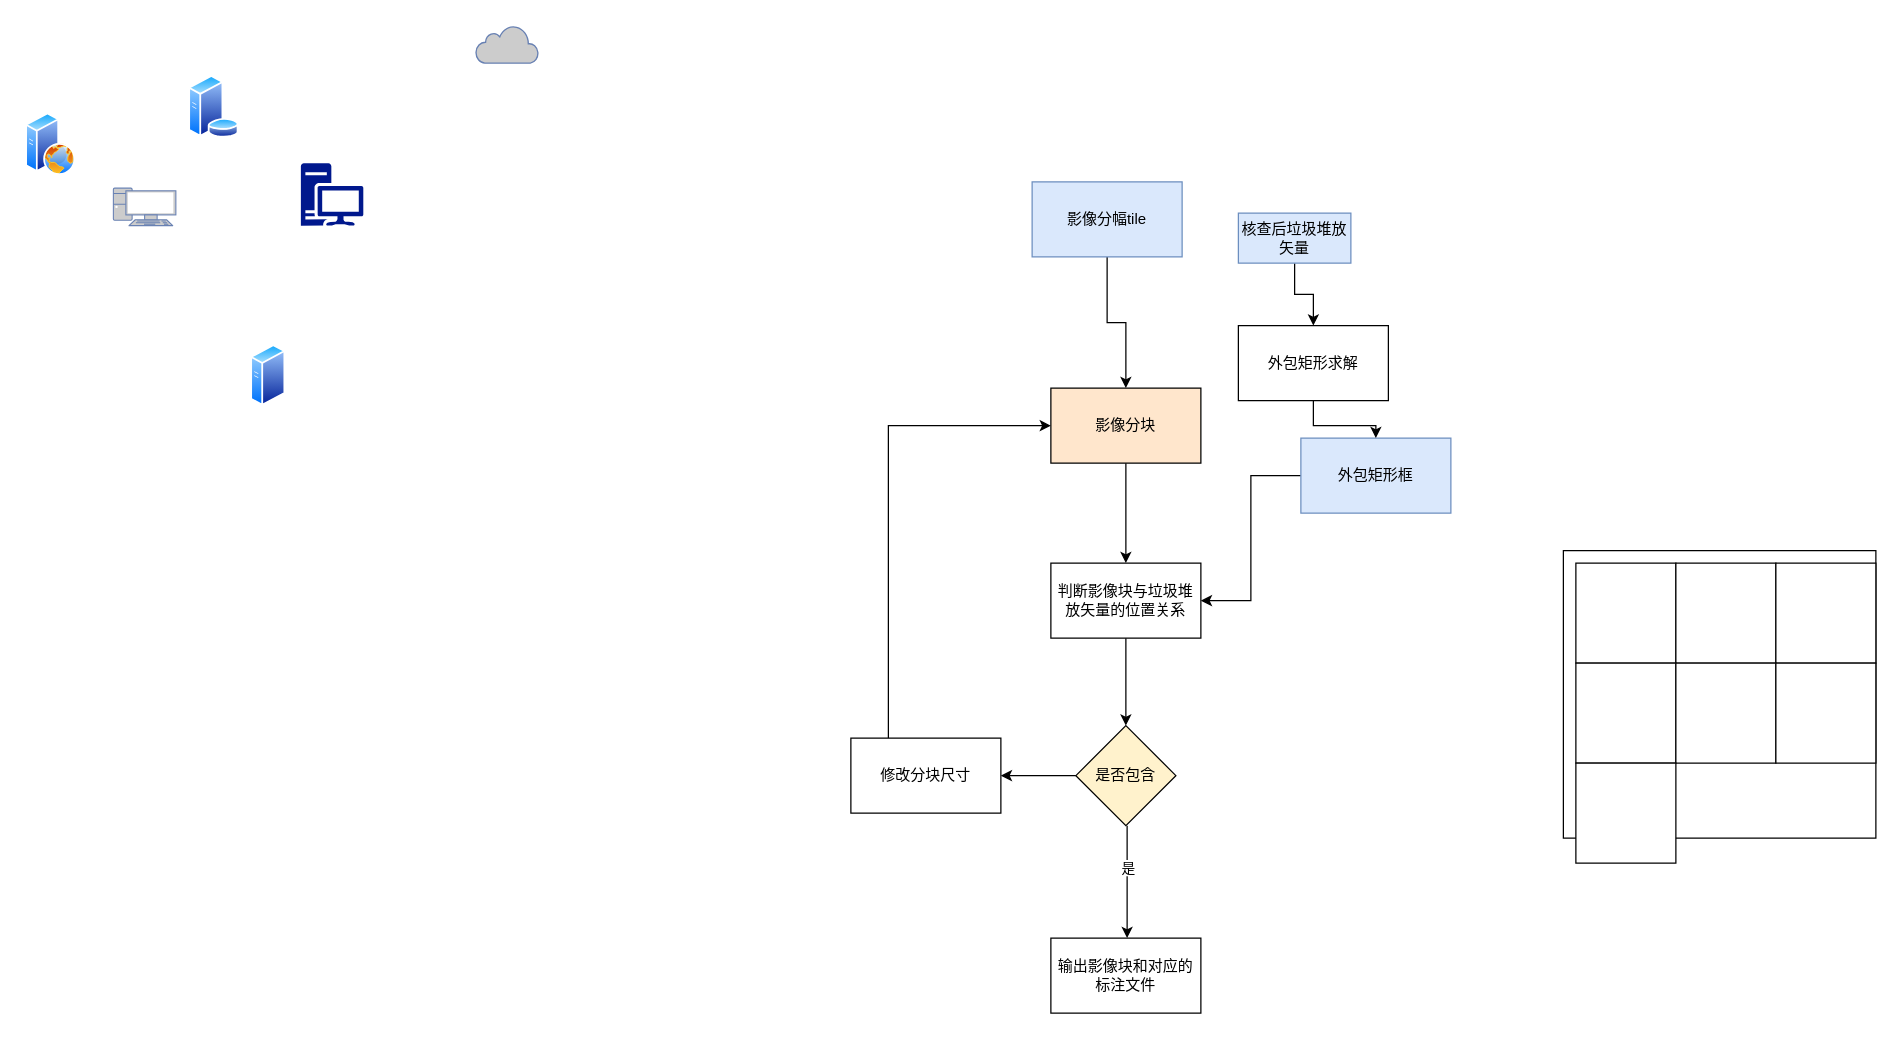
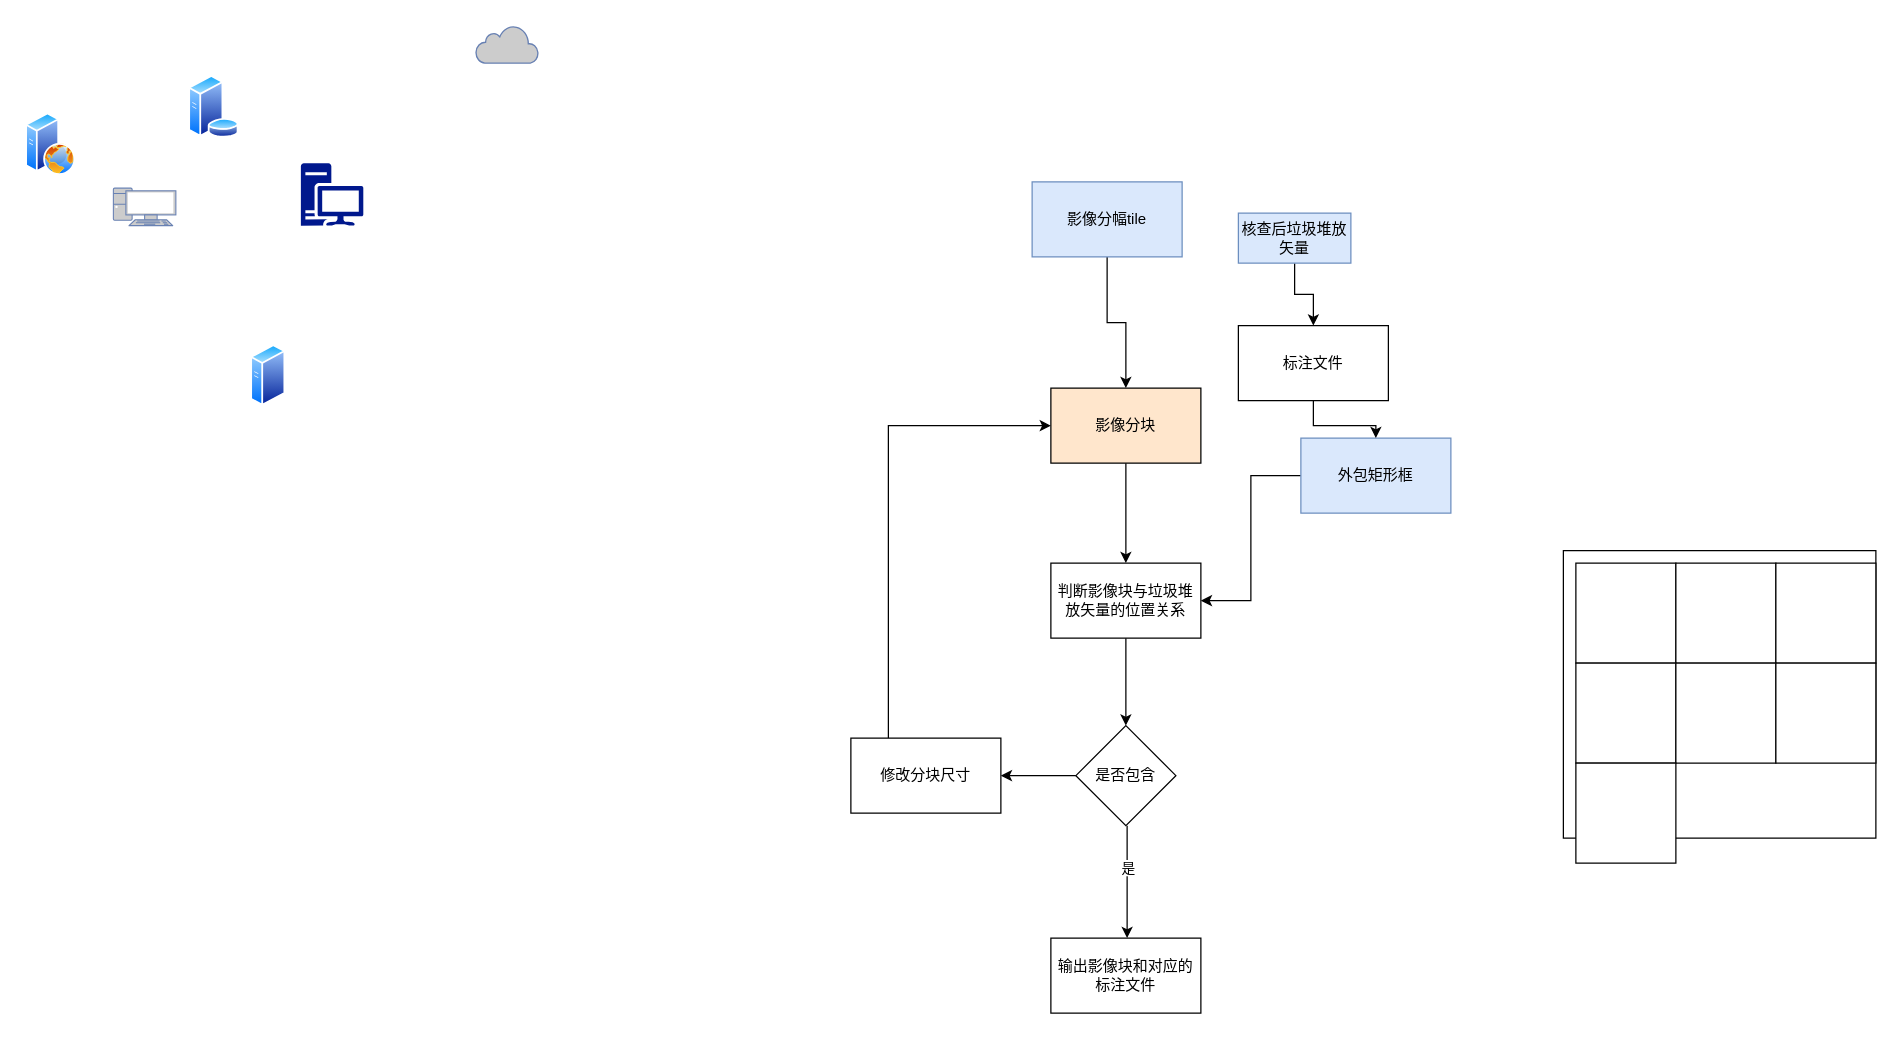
- <mxCell id="24" value="外包矩形求解" style="whiteSpace=wrap;html=1;rounded=0;" vertex="1" parent="1"><mxGeometry x="990" y="260" width="120" height="60" as="geometry" /></mxCell>
+ <mxCell id="24" value="标注文件" style="whiteSpace=wrap;html=1;rounded=0;" vertex="1" parent="1"><mxGeometry x="990" y="260" width="120" height="60" as="geometry" /></mxCell>
- <mxCell id="19" value="是否包含" style="rhombus;whiteSpace=wrap;html=1;rounded=0;fillColor=#fff2cc;" vertex="1" parent="1"><mxGeometry x="860" y="580" width="80" height="80" as="geometry" /></mxCell>
+ <mxCell id="19" value="是否包含" style="rhombus;whiteSpace=wrap;html=1;rounded=0;" vertex="1" parent="1"><mxGeometry x="860" y="580" width="80" height="80" as="geometry" /></mxCell>
